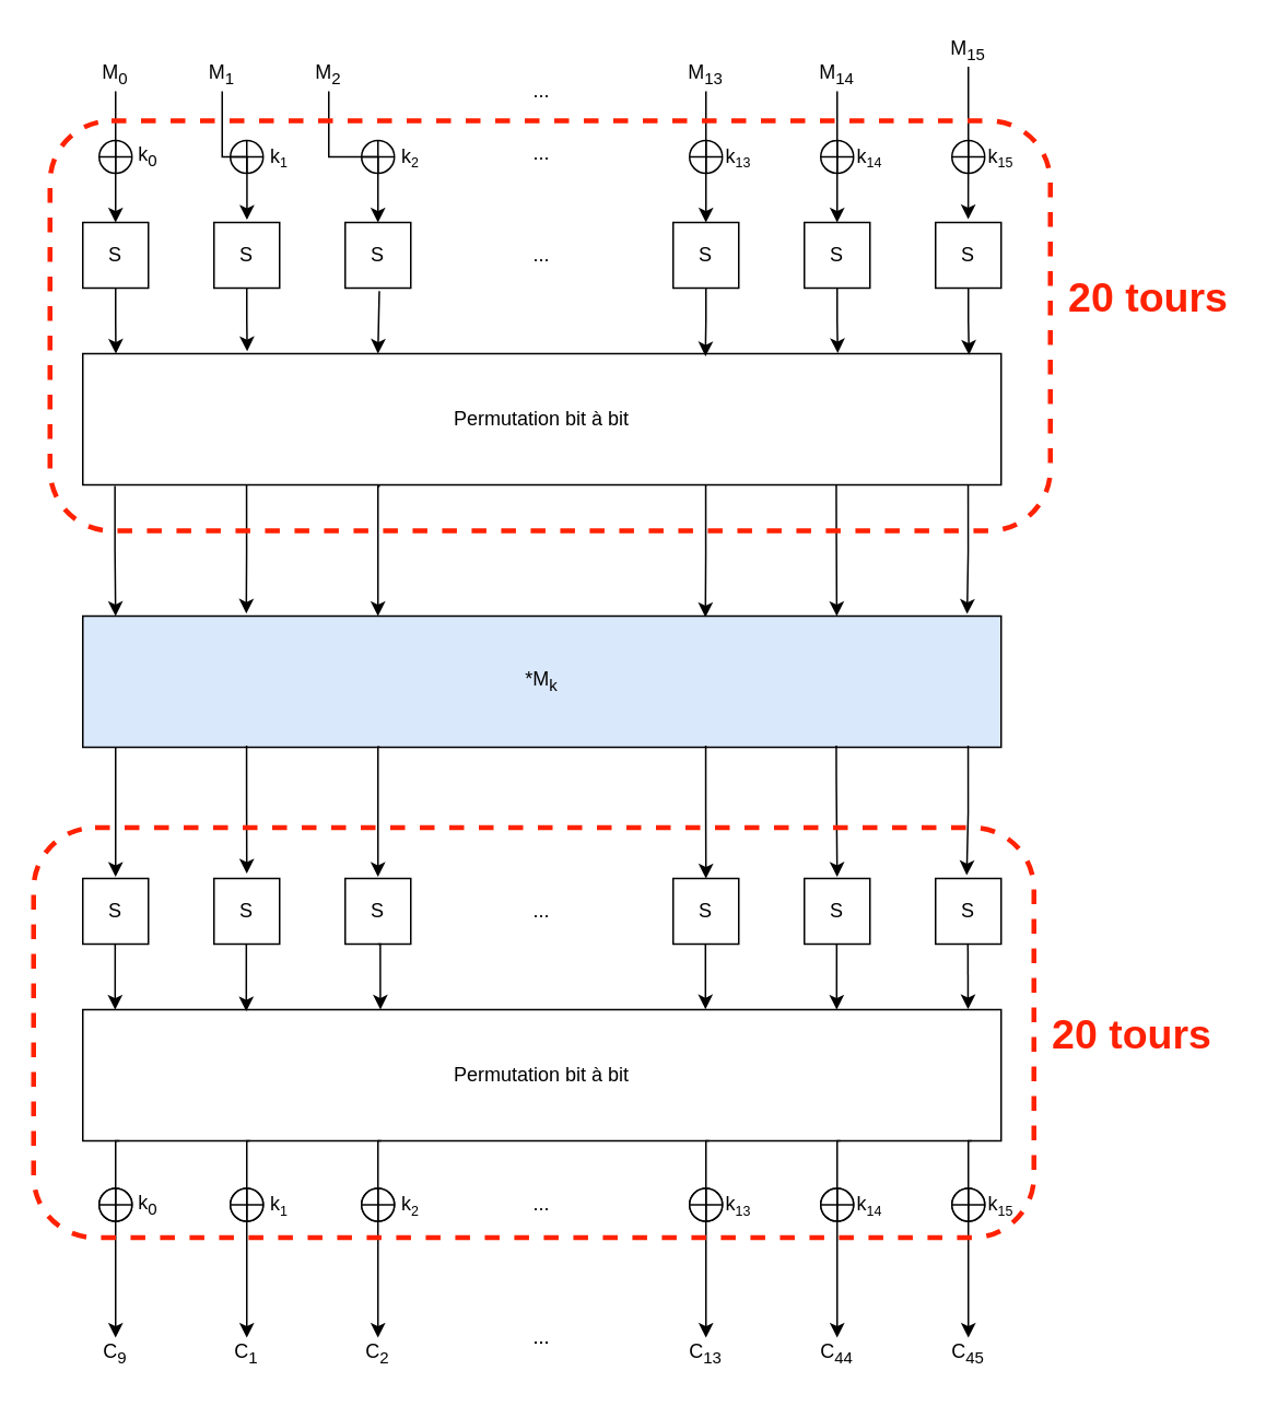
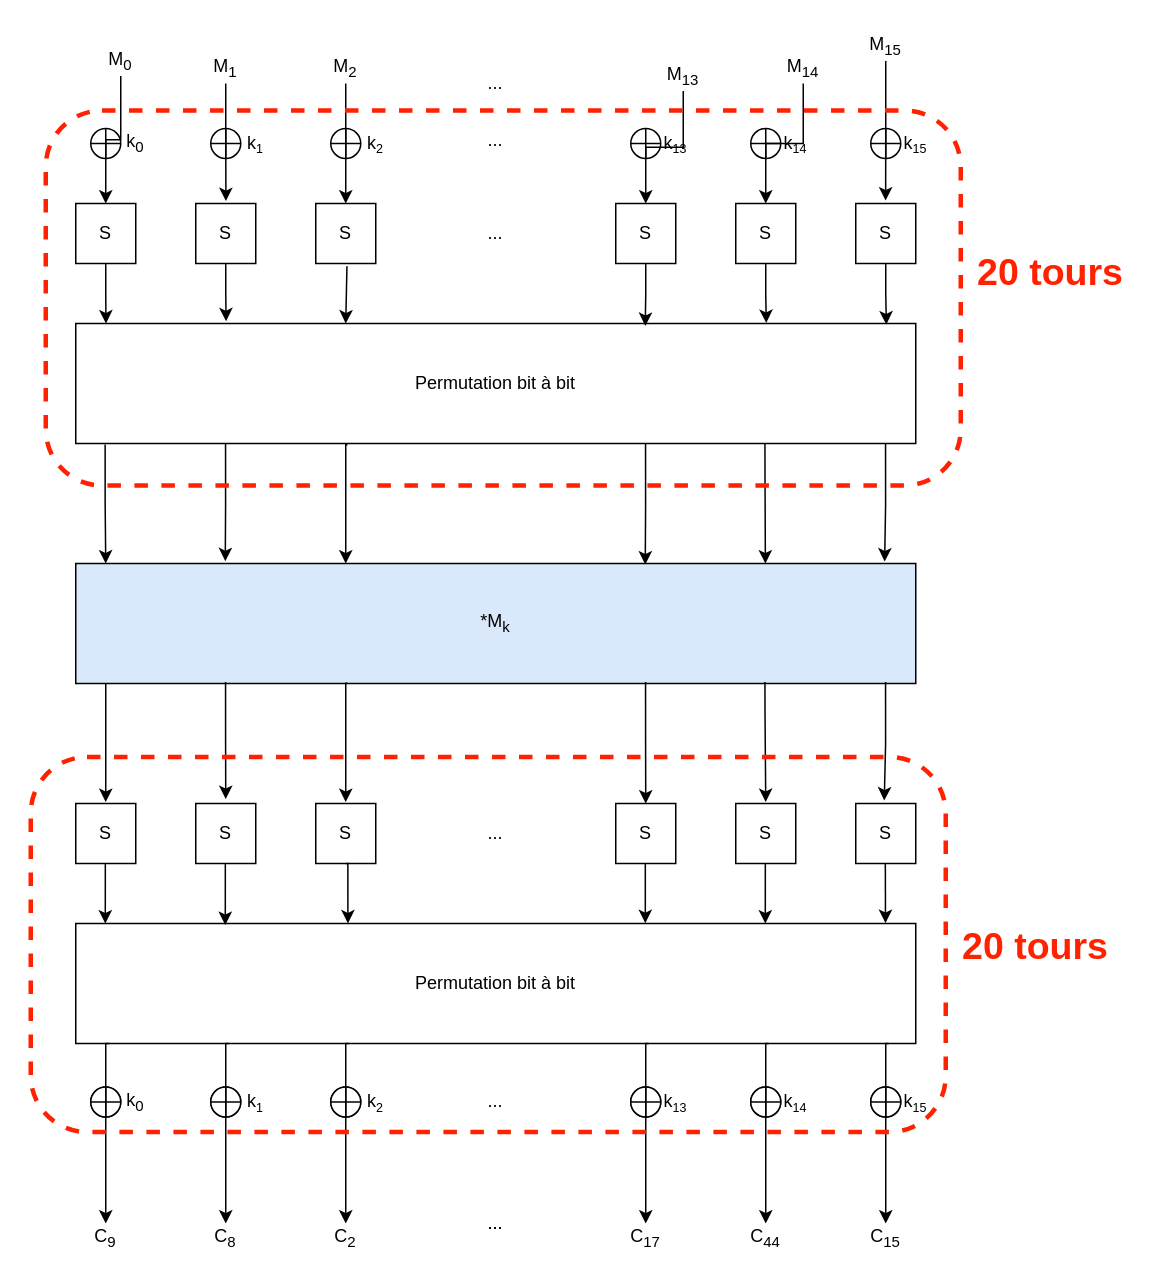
- <mxCell id="30" value="M&lt;sub&gt;0&lt;/sub&gt;" style="text;html=1;align=center;verticalAlign=middle;whiteSpace=wrap;rounded=0;" vertex="1" parent="1"><mxGeometry x="50" y="35" width="40" height="20" as="geometry" /></mxCell>
+ <mxCell id="30" value="M&lt;sub&gt;0&lt;/sub&gt;" style="text;html=1;align=center;verticalAlign=middle;whiteSpace=wrap;rounded=0;" vertex="1" parent="1"><mxGeometry x="60" y="30" width="40" height="20" as="geometry" /></mxCell>
- <mxCell id="31" value="M&lt;sub&gt;1&lt;/sub&gt;" style="text;html=1;align=center;verticalAlign=middle;whiteSpace=wrap;rounded=0;" vertex="1" parent="1"><mxGeometry x="115" y="35" width="40" height="20" as="geometry" /></mxCell>
+ <mxCell id="31" value="M&lt;sub&gt;1&lt;/sub&gt;" style="text;html=1;align=center;verticalAlign=middle;whiteSpace=wrap;rounded=0;" vertex="1" parent="1"><mxGeometry x="130" y="35" width="40" height="20" as="geometry" /></mxCell>
- <mxCell id="33" value="M&lt;sub&gt;2&lt;/sub&gt;" style="text;html=1;align=center;verticalAlign=middle;whiteSpace=wrap;rounded=0;" vertex="1" parent="1"><mxGeometry x="180" y="35" width="40" height="20" as="geometry" /></mxCell>
+ <mxCell id="33" value="M&lt;sub&gt;2&lt;/sub&gt;" style="text;html=1;align=center;verticalAlign=middle;whiteSpace=wrap;rounded=0;" vertex="1" parent="1"><mxGeometry x="210" y="35" width="40" height="20" as="geometry" /></mxCell>
- <mxCell id="35" value="M&lt;sub&gt;13&lt;/sub&gt;" style="text;html=1;align=center;verticalAlign=middle;whiteSpace=wrap;rounded=0;" vertex="1" parent="1"><mxGeometry x="410" y="35" width="40" height="20" as="geometry" /></mxCell>
+ <mxCell id="35" value="M&lt;sub&gt;13&lt;/sub&gt;" style="text;html=1;align=center;verticalAlign=middle;whiteSpace=wrap;rounded=0;" vertex="1" parent="1"><mxGeometry x="435" y="40" width="40" height="20" as="geometry" /></mxCell>
- <mxCell id="37" value="M&lt;sub&gt;14&lt;/sub&gt;" style="text;html=1;align=center;verticalAlign=middle;whiteSpace=wrap;rounded=0;" vertex="1" parent="1"><mxGeometry x="490" y="35" width="40" height="20" as="geometry" /></mxCell>
+ <mxCell id="37" value="M&lt;sub&gt;14&lt;/sub&gt;" style="text;html=1;align=center;verticalAlign=middle;whiteSpace=wrap;rounded=0;" vertex="1" parent="1"><mxGeometry x="515" y="35" width="40" height="20" as="geometry" /></mxCell>
- <mxCell id="46" value="C&lt;sub&gt;1&lt;/sub&gt;" style="text;html=1;align=center;verticalAlign=middle;whiteSpace=wrap;rounded=0;" vertex="1" parent="1"><mxGeometry x="130" y="815" width="40" height="20" as="geometry" /></mxCell>
+ <mxCell id="46" value="C&lt;sub&gt;8&lt;/sub&gt;" style="text;html=1;align=center;verticalAlign=middle;whiteSpace=wrap;rounded=0;" vertex="1" parent="1"><mxGeometry x="130" y="815" width="40" height="20" as="geometry" /></mxCell>
- <mxCell id="48" value="C&lt;sub&gt;13&lt;/sub&gt;" style="text;html=1;align=center;verticalAlign=middle;whiteSpace=wrap;rounded=0;" vertex="1" parent="1"><mxGeometry x="410" y="815" width="40" height="20" as="geometry" /></mxCell>
+ <mxCell id="48" value="C&lt;sub&gt;17&lt;/sub&gt;" style="text;html=1;align=center;verticalAlign=middle;whiteSpace=wrap;rounded=0;" vertex="1" parent="1"><mxGeometry x="410" y="815" width="40" height="20" as="geometry" /></mxCell>
- <mxCell id="50" value="C&lt;sub&gt;45&lt;/sub&gt;" style="text;html=1;align=center;verticalAlign=middle;whiteSpace=wrap;rounded=0;" vertex="1" parent="1"><mxGeometry x="570" y="815" width="40" height="20" as="geometry" /></mxCell>
+ <mxCell id="50" value="C&lt;sub&gt;15&lt;/sub&gt;" style="text;html=1;align=center;verticalAlign=middle;whiteSpace=wrap;rounded=0;" vertex="1" parent="1"><mxGeometry x="570" y="815" width="40" height="20" as="geometry" /></mxCell>
